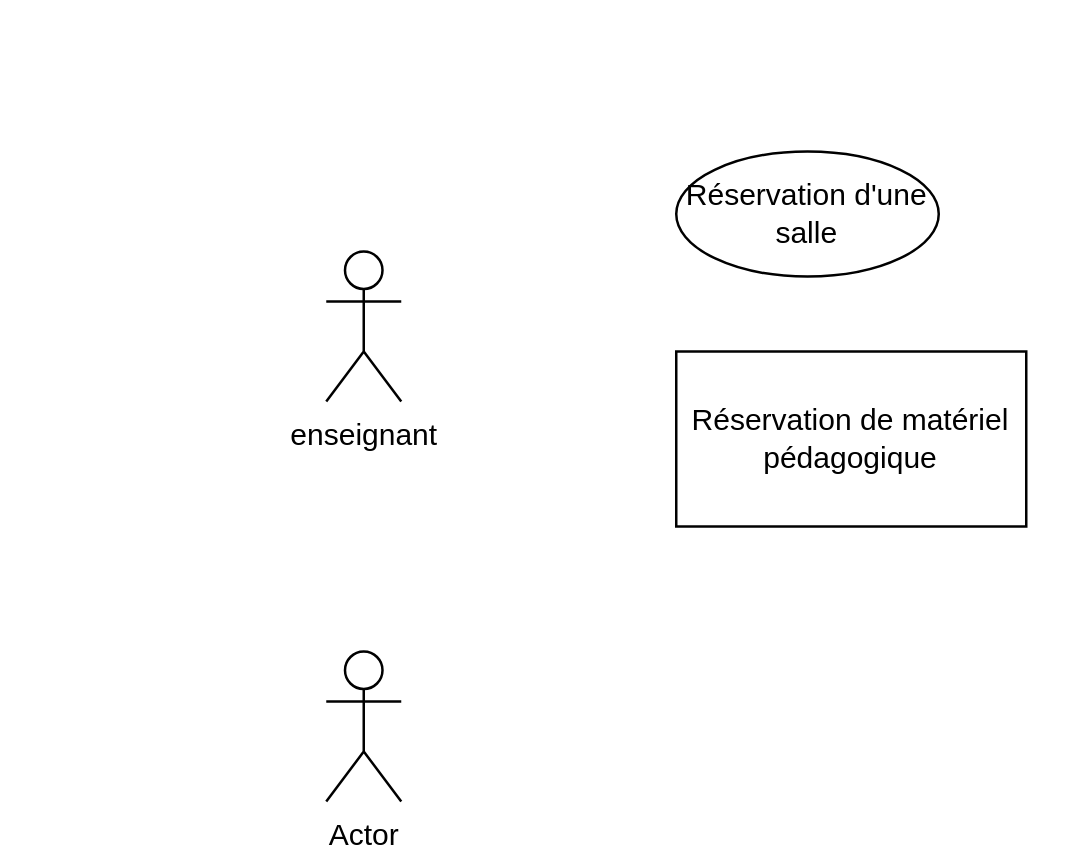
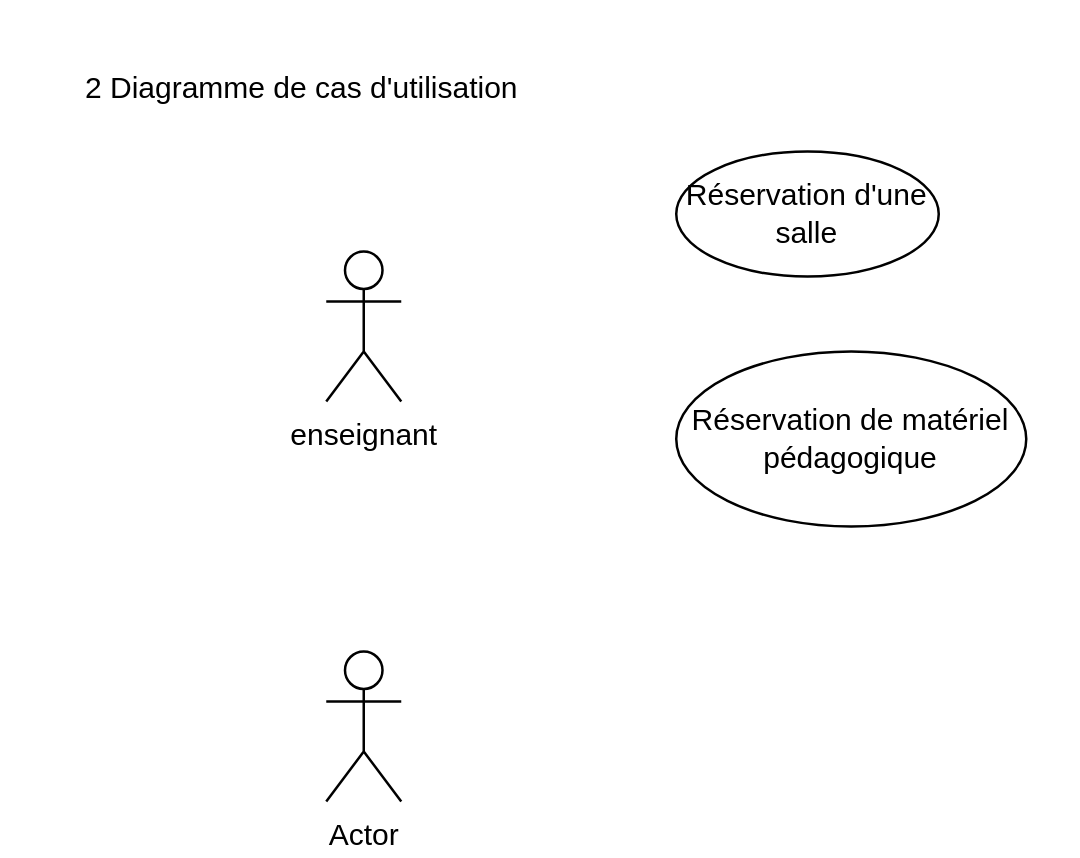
+ <mxCell id="3" value="2 Diagramme de cas d'utilisation" style="text;html=1;align=center;verticalAlign=middle;resizable=0;points=[];autosize=1;strokeColor=none;fillColor=none;" vertex="1" parent="1"><mxGeometry width="200" height="30" as="geometry" x="20" y="20" /></mxCell>
- <mxCell id="5" value="Réservation de matériel pédagogique" style="whiteSpace=wrap;html=1;rounded=0;" vertex="1" parent="1"><mxGeometry x="270" y="140" width="140" height="70" as="geometry" /></mxCell>
+ <mxCell id="5" value="Réservation de matériel pédagogique" style="ellipse;whiteSpace=wrap;html=1;" vertex="1" parent="1"><mxGeometry x="270" y="140" width="140" height="70" as="geometry" /></mxCell>
